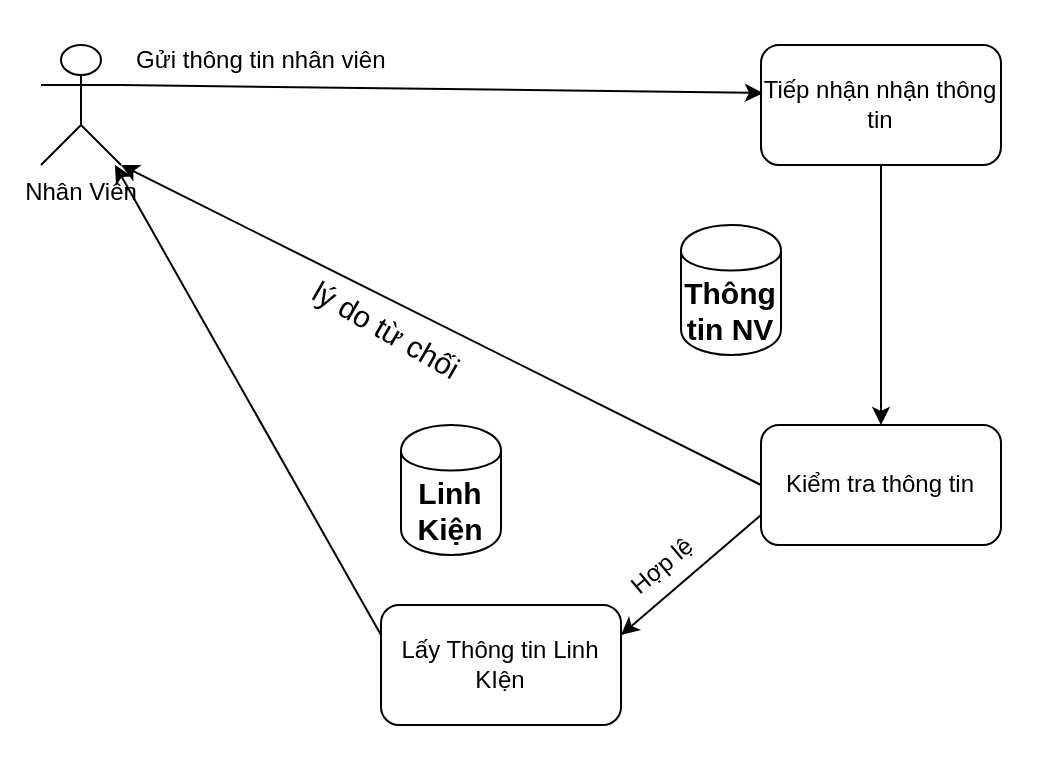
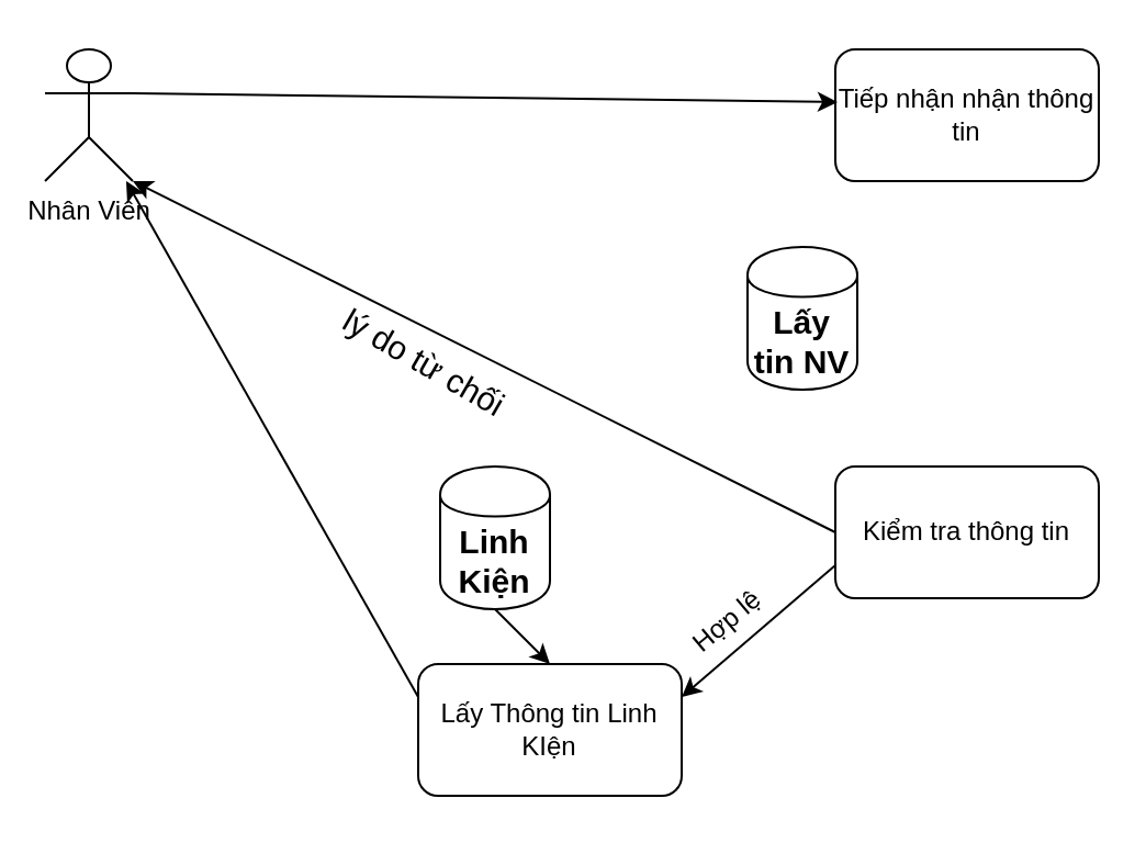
- <mxCell id="5" value="Gửi thông tin nhân viên" style="text;html=1;resizable=0;points=[];autosize=1;align=left;verticalAlign=top;spacingTop=-4;" vertex="1" parent="1"><mxGeometry x="66" y="20" width="140" height="20" as="geometry" /></mxCell>
- <mxCell id="7" value="" style="endArrow=classic;html=1;entryX=0.5;entryY=0;entryDx=0;entryDy=0;exitX=0.5;exitY=1;exitDx=0;exitDy=0;" edge="1" parent="1" source="2" target="6"><mxGeometry width="50" height="50" relative="1" as="geometry"><mxPoint x="270" y="162" as="sourcePoint" /><mxPoint x="320" y="112" as="targetPoint" /></mxGeometry></mxCell>
- <mxCell id="8" value="Thông tin NV" style="shape=cylinder;whiteSpace=wrap;html=1;boundedLbl=1;backgroundOutline=1;fontSize=15;fontStyle=1" vertex="1" parent="1"><mxGeometry x="340" y="112" width="50" height="65" as="geometry" /></mxCell>
+ <mxCell id="8" value="Lấy tin NV" style="shape=cylinder;whiteSpace=wrap;html=1;boundedLbl=1;backgroundOutline=1;fontSize=15;fontStyle=1" vertex="1" parent="1"><mxGeometry x="340" y="112" width="50" height="65" as="geometry" /></mxCell>
+ <mxCell id="15" value="" style="endArrow=classic;html=1;entryX=0.5;entryY=0;entryDx=0;entryDy=0;exitX=0.5;exitY=1;exitDx=0;exitDy=0;" edge="1" parent="1" source="14" target="11"><mxGeometry width="50" height="50" relative="1" as="geometry"><mxPoint x="130" y="282" as="sourcePoint" /><mxPoint x="180" y="232" as="targetPoint" /></mxGeometry></mxCell>
